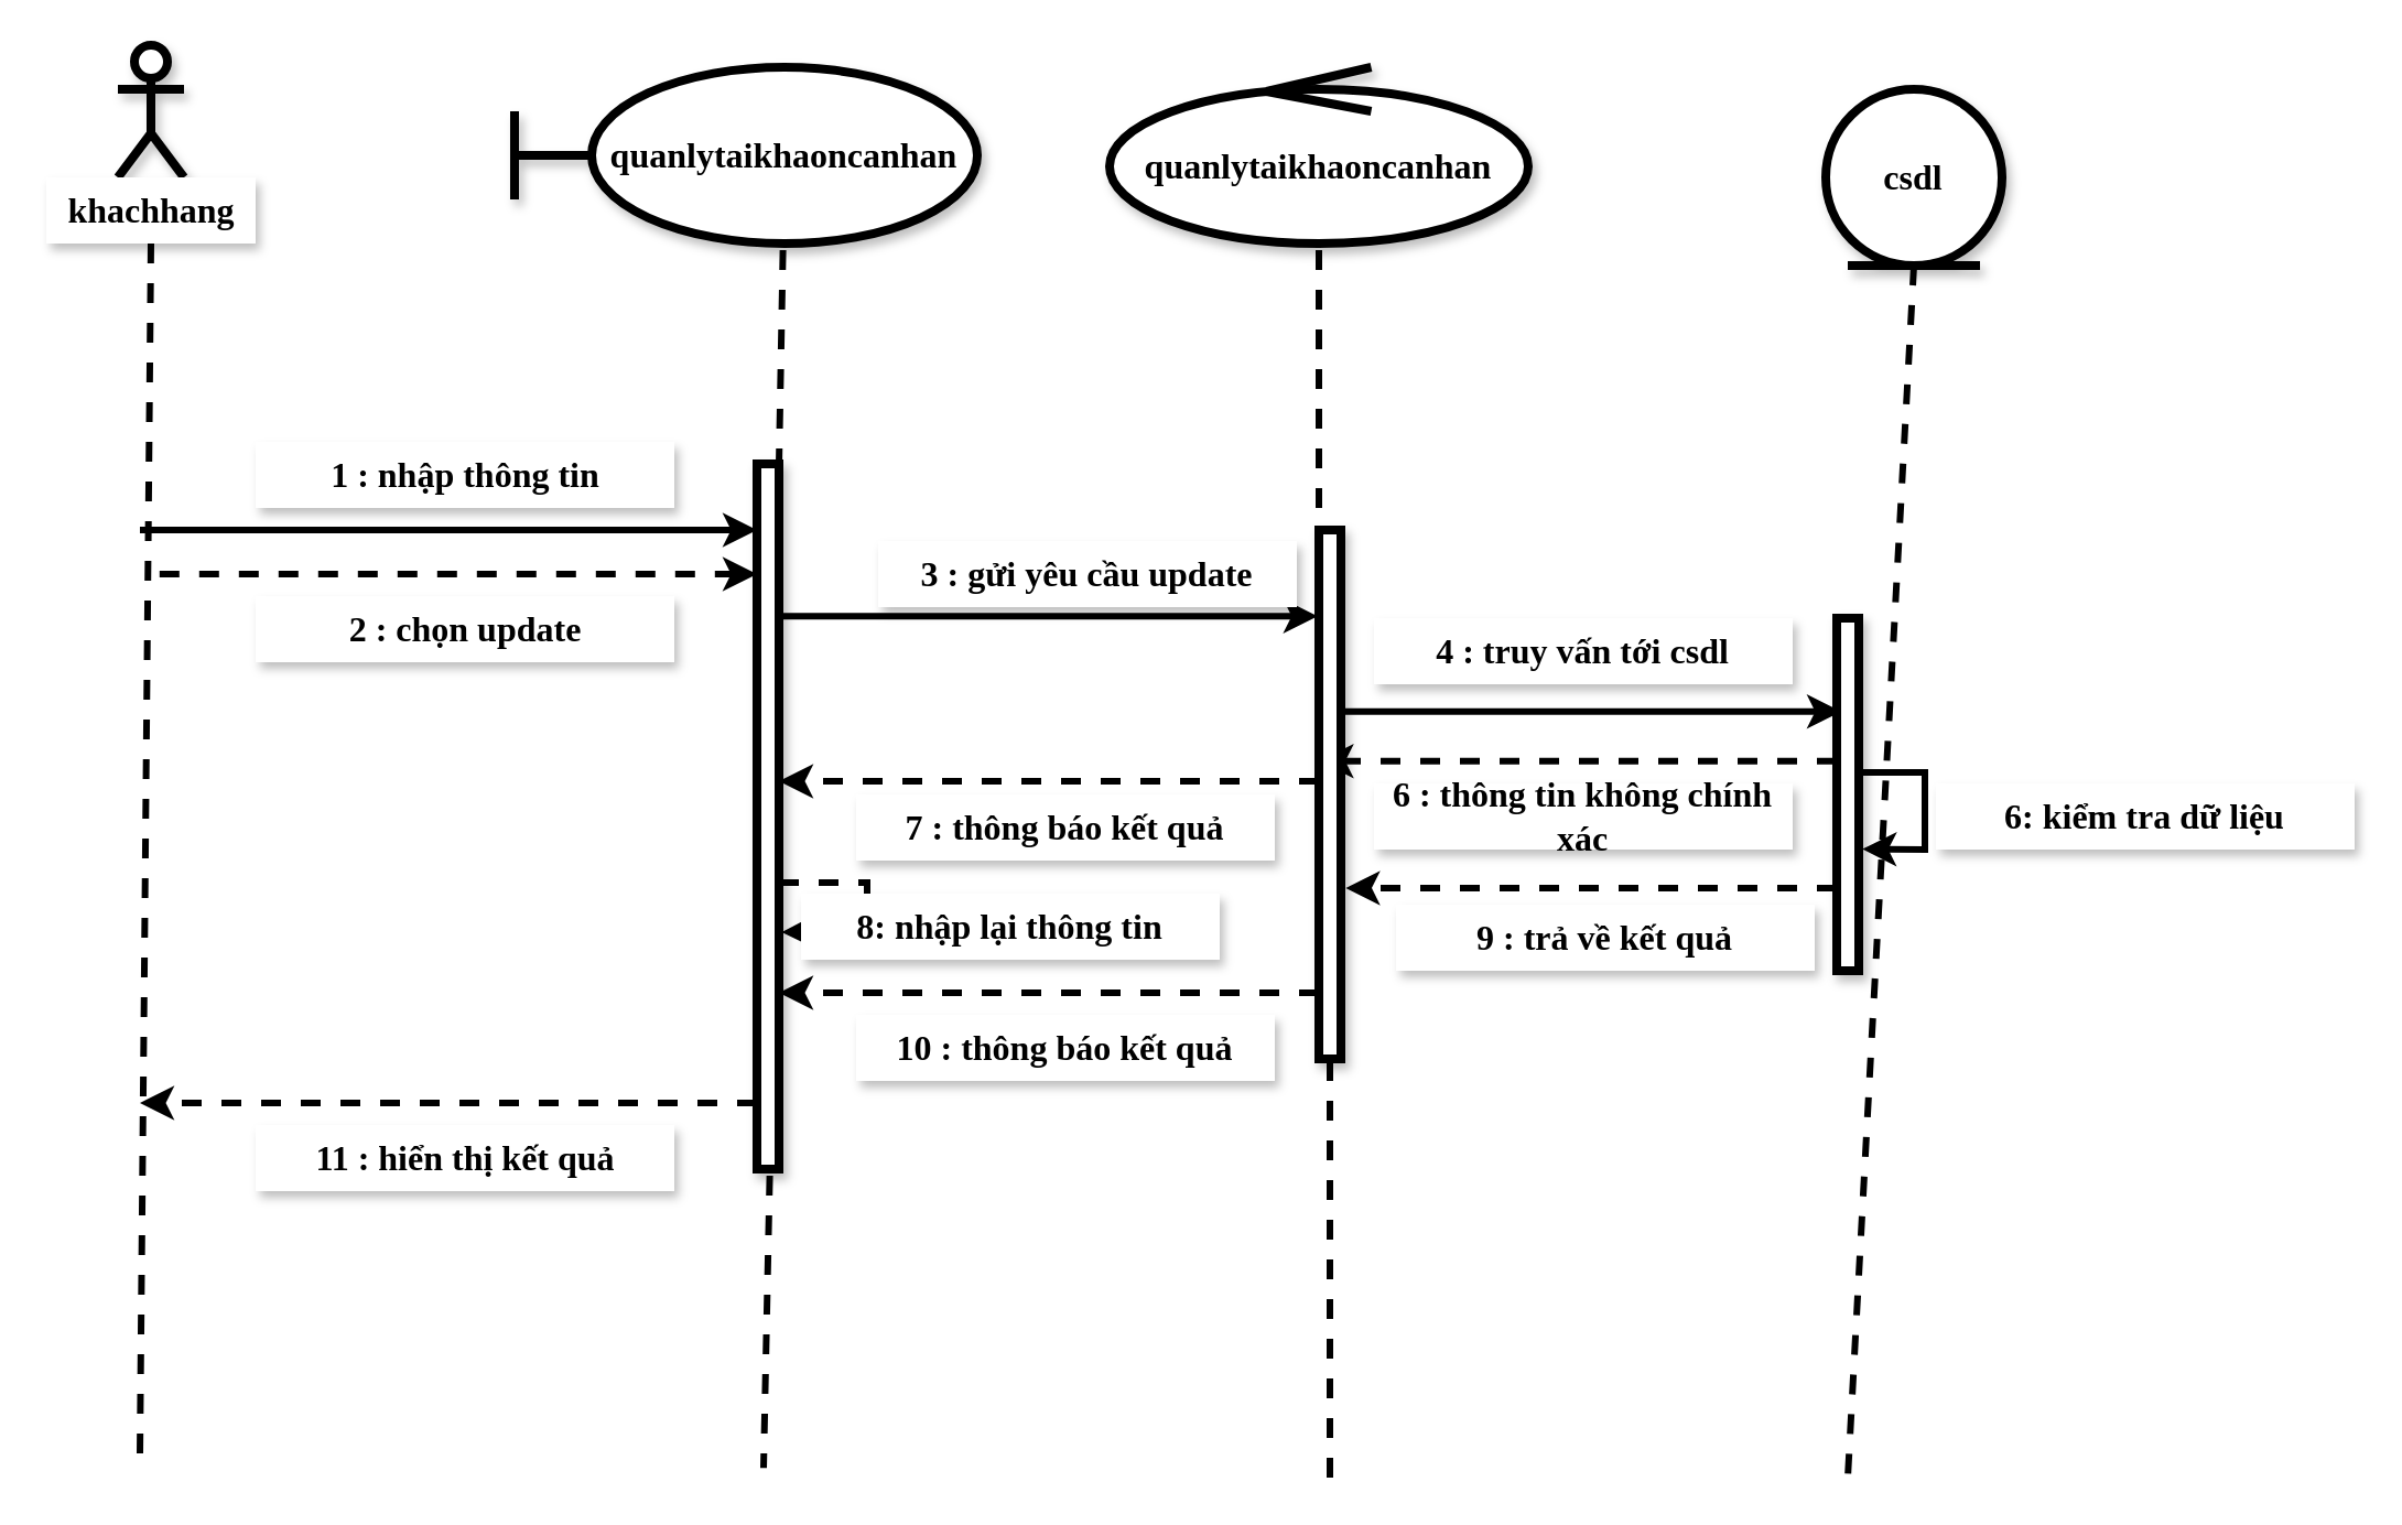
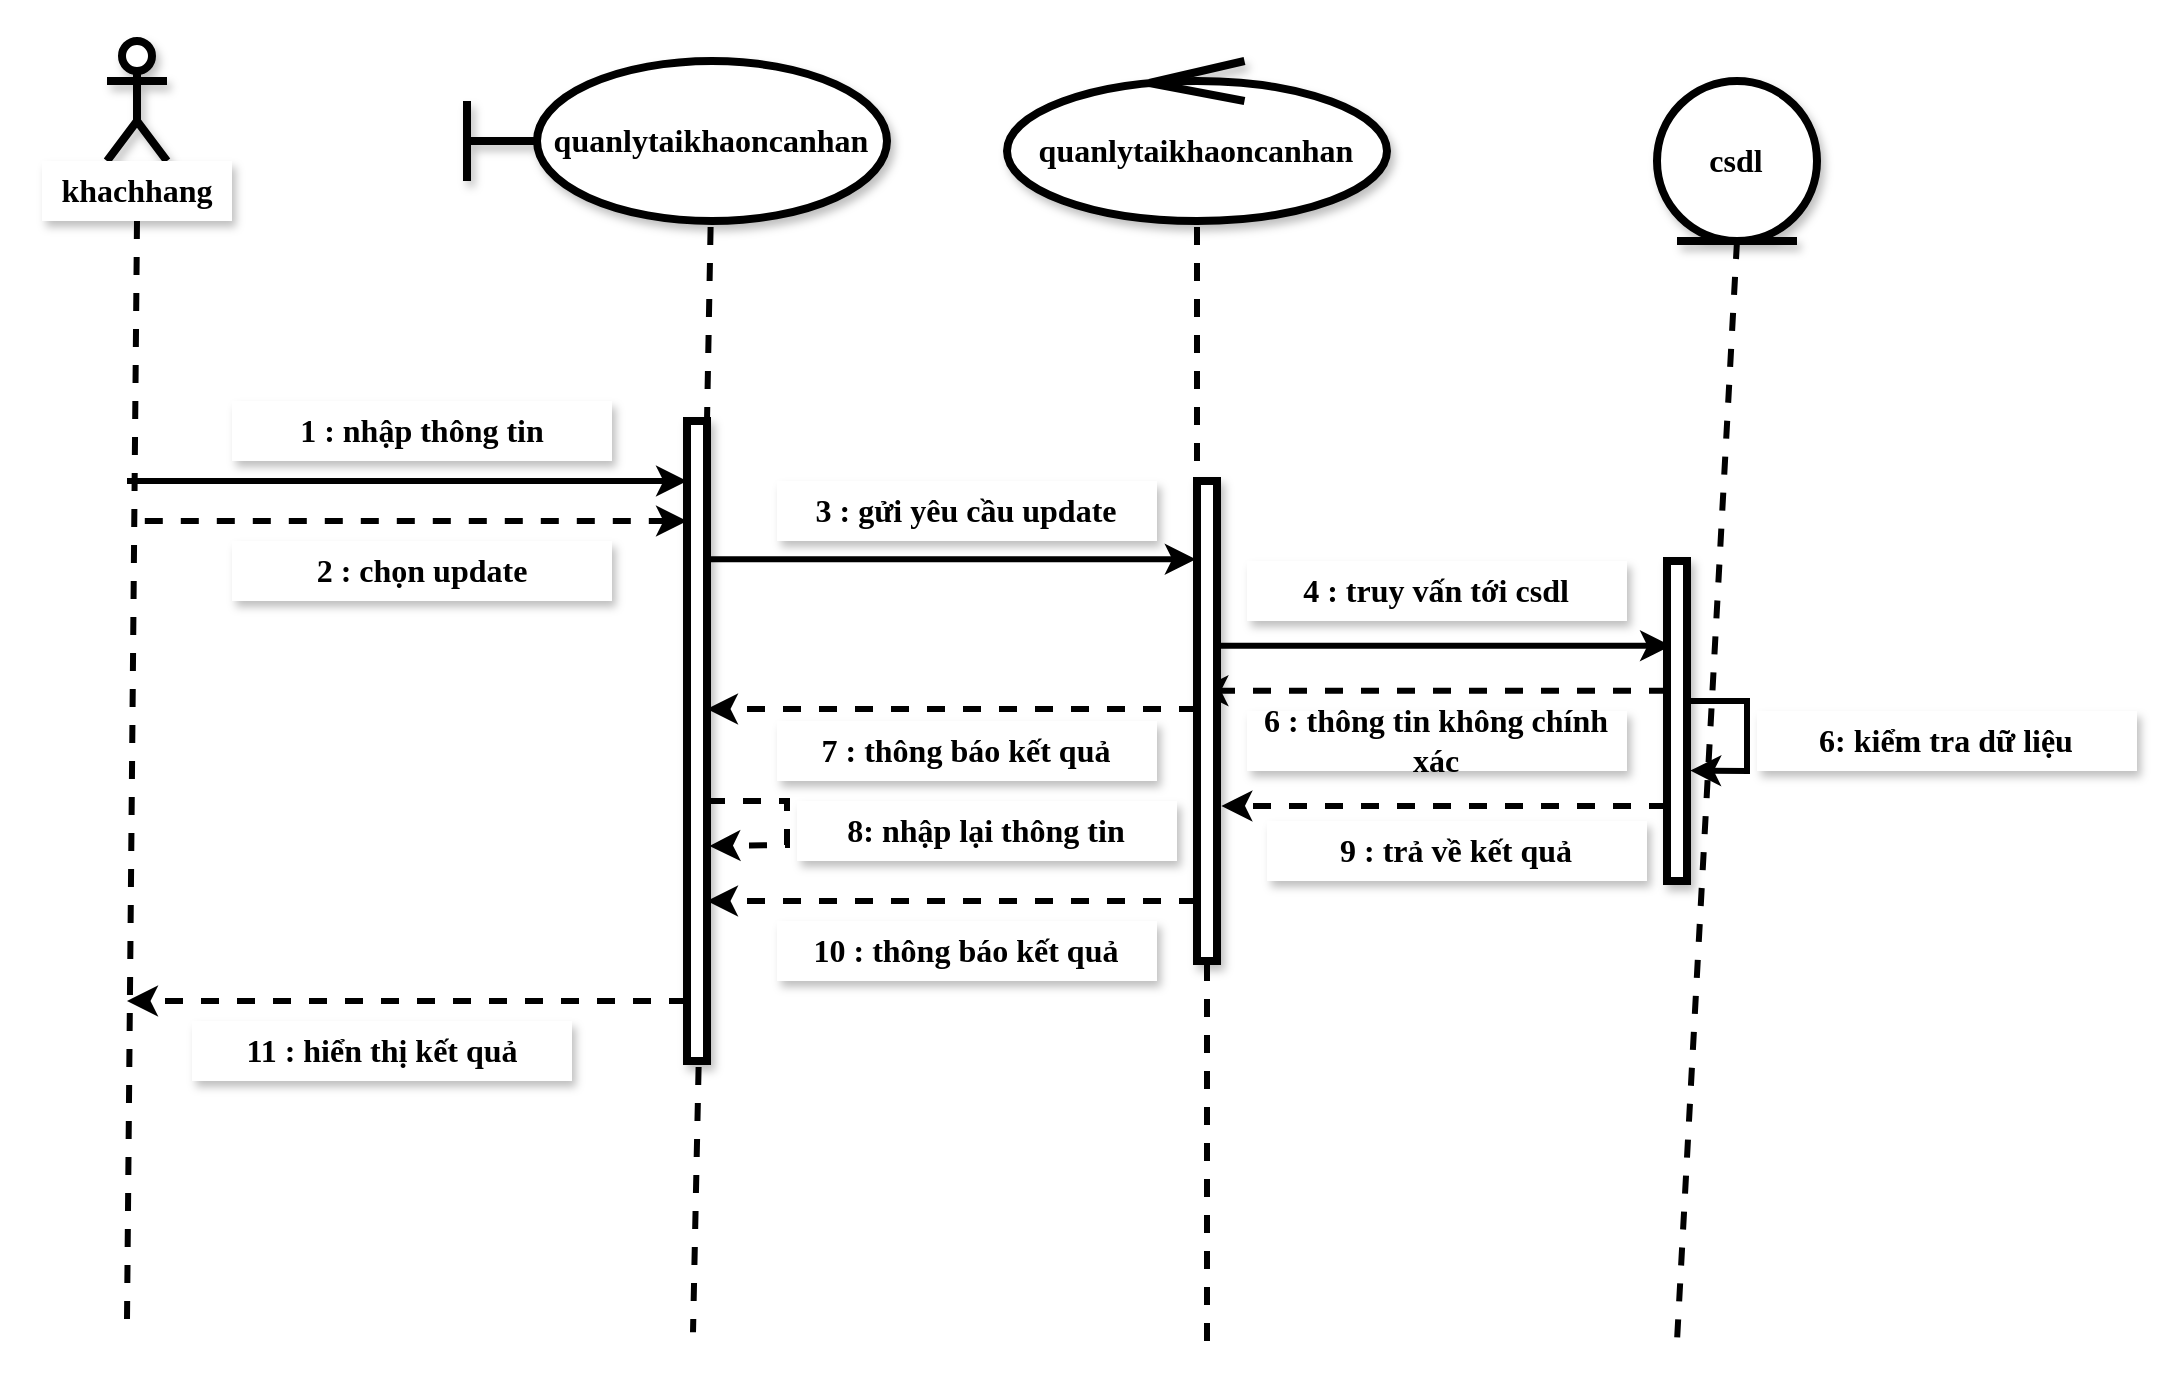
- <mxCell id="28" value="3 : gửi yêu cầu update" style="text;html=1;strokeColor=none;fillColor=default;align=center;verticalAlign=middle;whiteSpace=wrap;rounded=0;shadow=1;fontSize=16;fontFamily=Times New Roman;fontStyle=1" vertex="1" parent="1"><mxGeometry x="398" y="245" width="190" height="30" as="geometry" /></mxCell>
+ <mxCell id="28" value="3 : gửi yêu cầu update" style="text;html=1;strokeColor=none;fillColor=default;align=center;verticalAlign=middle;whiteSpace=wrap;rounded=0;shadow=1;fontSize=16;fontFamily=Times New Roman;fontStyle=1" vertex="1" parent="1"><mxGeometry x="388" y="240" width="190" height="30" as="geometry" /></mxCell>
- <mxCell id="37" value="8: nhập lại thông tin" style="text;html=1;strokeColor=none;fillColor=default;align=center;verticalAlign=middle;whiteSpace=wrap;rounded=0;shadow=1;fontSize=16;fontFamily=Times New Roman;fontStyle=1" vertex="1" parent="1"><mxGeometry x="363" y="405" width="190" height="30" as="geometry" /></mxCell>
+ <mxCell id="37" value="8: nhập lại thông tin" style="text;html=1;strokeColor=none;fillColor=default;align=center;verticalAlign=middle;whiteSpace=wrap;rounded=0;shadow=1;fontSize=16;fontFamily=Times New Roman;fontStyle=1" vertex="1" parent="1"><mxGeometry x="398" y="400" width="190" height="30" as="geometry" /></mxCell>
- <mxCell id="32" value="11 : hiển thị kết quả" style="text;html=1;strokeColor=none;fillColor=default;align=center;verticalAlign=middle;whiteSpace=wrap;rounded=0;shadow=1;fontSize=16;fontFamily=Times New Roman;fontStyle=1" vertex="1" parent="1"><mxGeometry x="115.5" y="510" width="190" height="30" as="geometry" /></mxCell>
+ <mxCell id="32" value="11 : hiển thị kết quả" style="text;html=1;strokeColor=none;fillColor=default;align=center;verticalAlign=middle;whiteSpace=wrap;rounded=0;shadow=1;fontSize=16;fontFamily=Times New Roman;fontStyle=1" vertex="1" parent="1"><mxGeometry x="95.5" y="510" width="190" height="30" as="geometry" /></mxCell>
